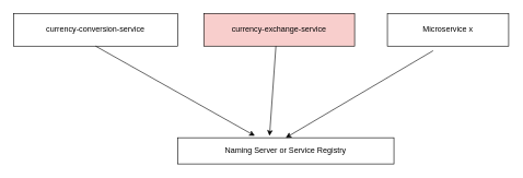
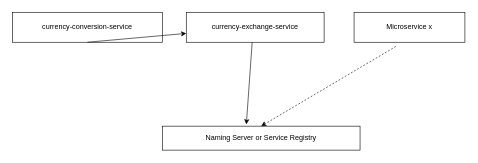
- <mxCell id="3" value="currency-exchange-service" style="rounded=0;whiteSpace=wrap;html=1;fillColor=#f8cecc;" vertex="1" parent="1"><mxGeometry x="310" y="20" width="230" height="50" as="geometry" /></mxCell>
+ <mxCell id="3" value="currency-exchange-service" style="rounded=0;whiteSpace=wrap;html=1;" vertex="1" parent="1"><mxGeometry x="310" y="20" width="230" height="50" as="geometry" /></mxCell>
- <mxCell id="6" value="" style="endArrow=classic;html=1;rounded=0;exitX=0.5;exitY=1;exitDx=0;exitDy=0;entryX=0.357;entryY=-0.075;entryDx=0;entryDy=0;entryPerimeter=0;" edge="1" parent="1" source="2" target="5"><mxGeometry width="50" height="50" relative="1" as="geometry"><mxPoint x="370" y="230" as="sourcePoint" /><mxPoint x="420" y="180" as="targetPoint" /></mxGeometry></mxCell>
+ <mxCell id="6" value="" style="endArrow=classic;html=1;rounded=0;exitX=0.5;exitY=1;exitDx=0;exitDy=0;" edge="1" parent="1" source="2" target="3"><mxGeometry width="50" height="50" relative="1" as="geometry"><mxPoint x="370" y="230" as="sourcePoint" /><mxPoint x="420" y="180" as="targetPoint" /></mxGeometry></mxCell>
- <mxCell id="8" value="" style="endArrow=classic;html=1;rounded=0;exitX=0.377;exitY=1.14;exitDx=0;exitDy=0;exitPerimeter=0;entryX=0.5;entryY=0;entryDx=0;entryDy=0;" edge="1" parent="1" source="4" target="5"><mxGeometry width="50" height="50" relative="1" as="geometry"><mxPoint x="370" y="230" as="sourcePoint" /><mxPoint x="420" y="180" as="targetPoint" /></mxGeometry></mxCell>
+ <mxCell id="8" value="" style="endArrow=classic;html=1;rounded=0;exitX=0.377;exitY=1.14;exitDx=0;exitDy=0;exitPerimeter=0;entryX=0.5;entryY=0;entryDx=0;entryDy=0;dashed=1;" edge="1" parent="1" source="4" target="5"><mxGeometry width="50" height="50" relative="1" as="geometry"><mxPoint x="370" y="230" as="sourcePoint" /><mxPoint x="420" y="180" as="targetPoint" /></mxGeometry></mxCell>
